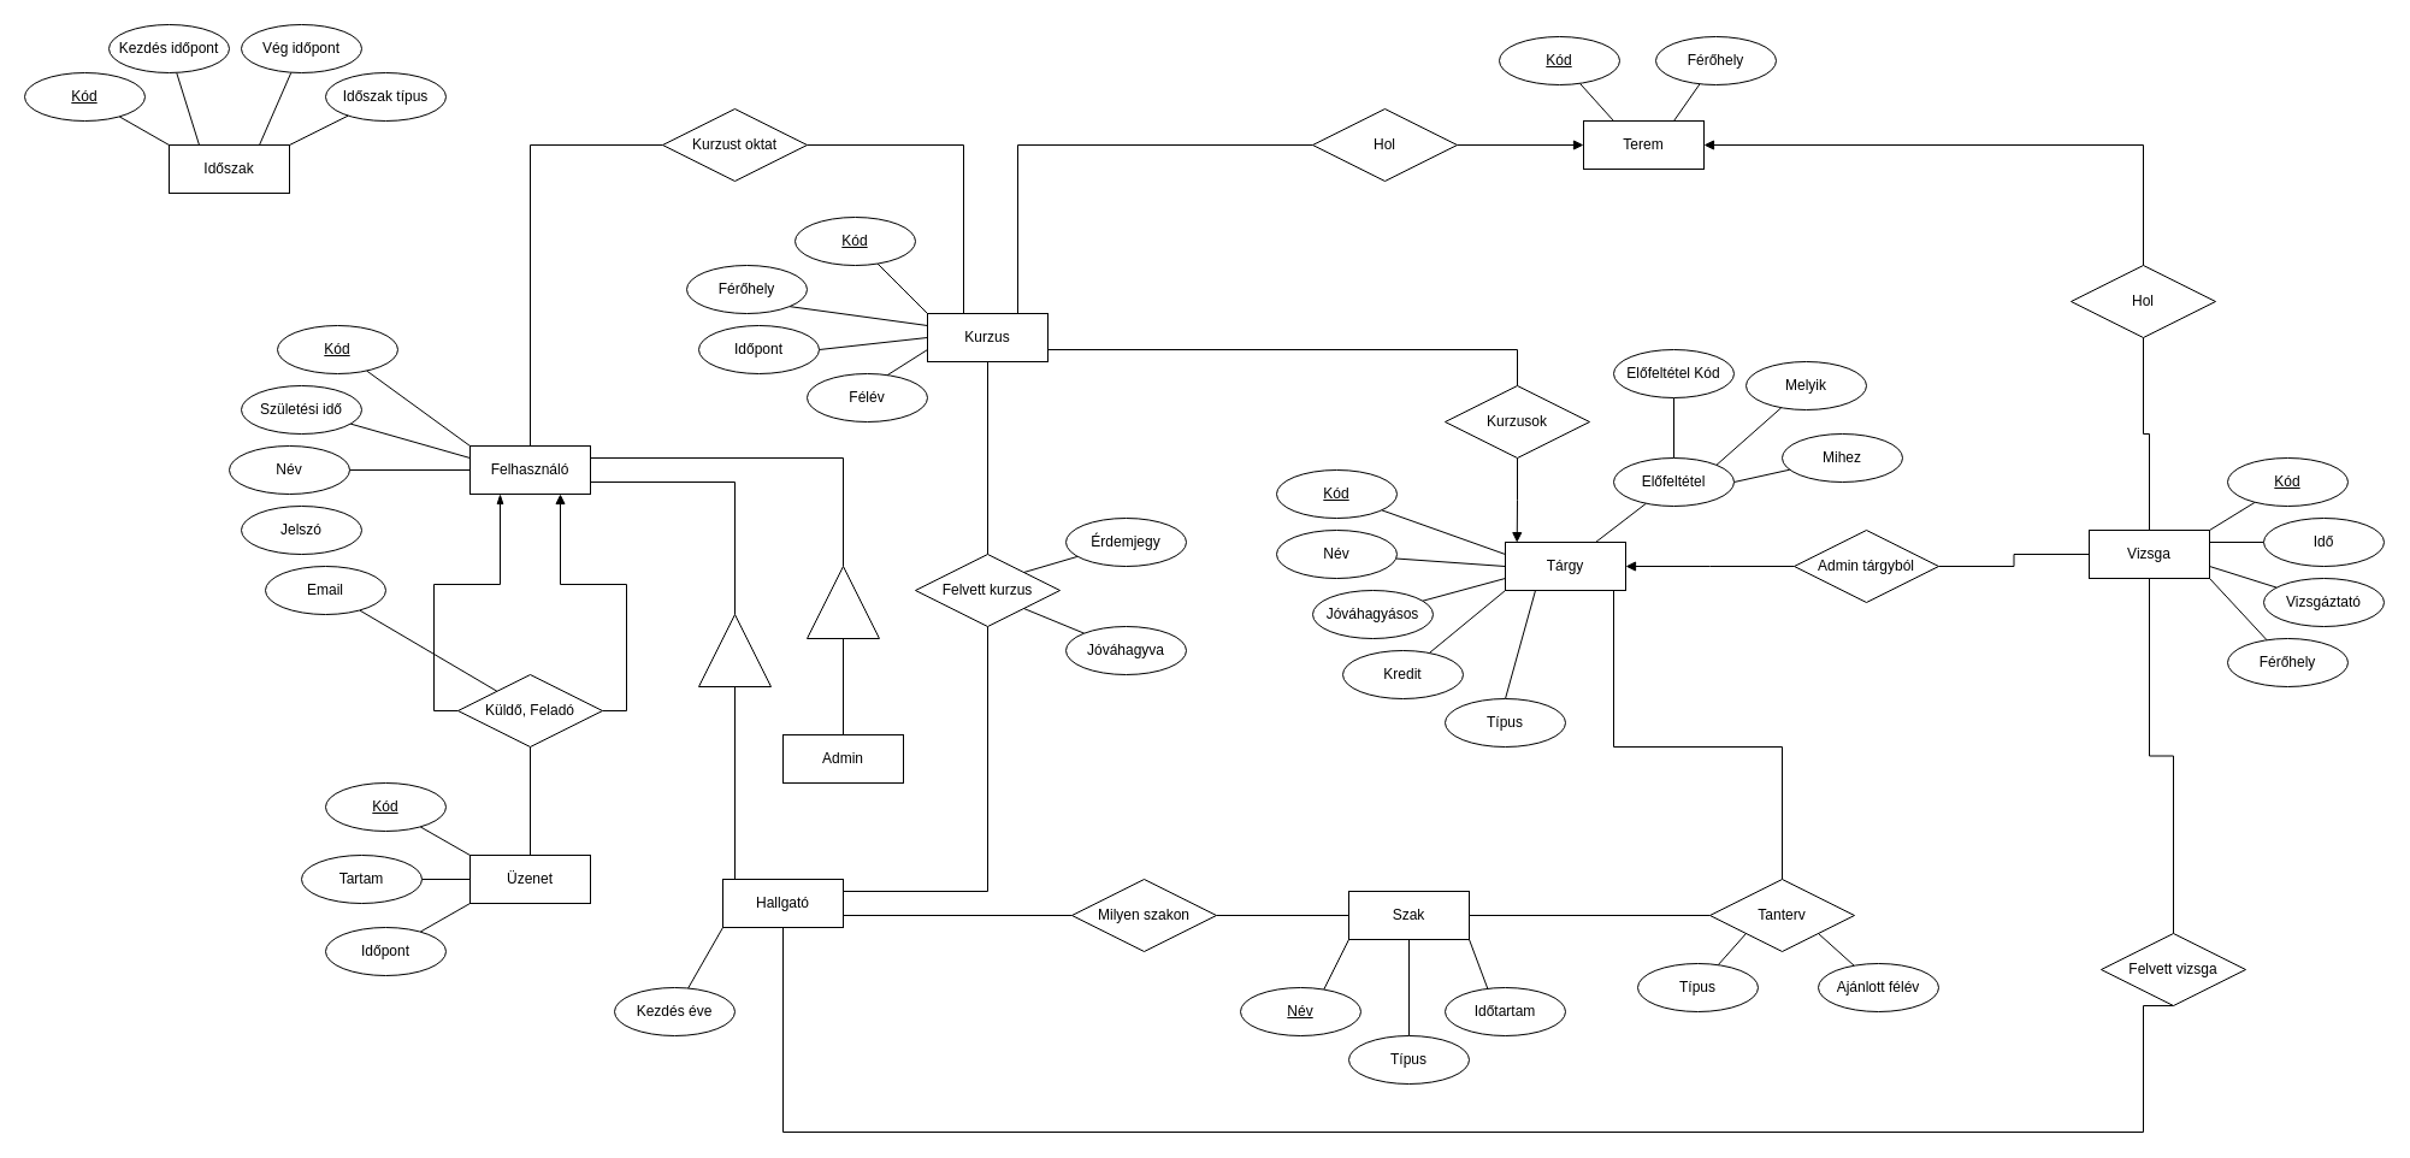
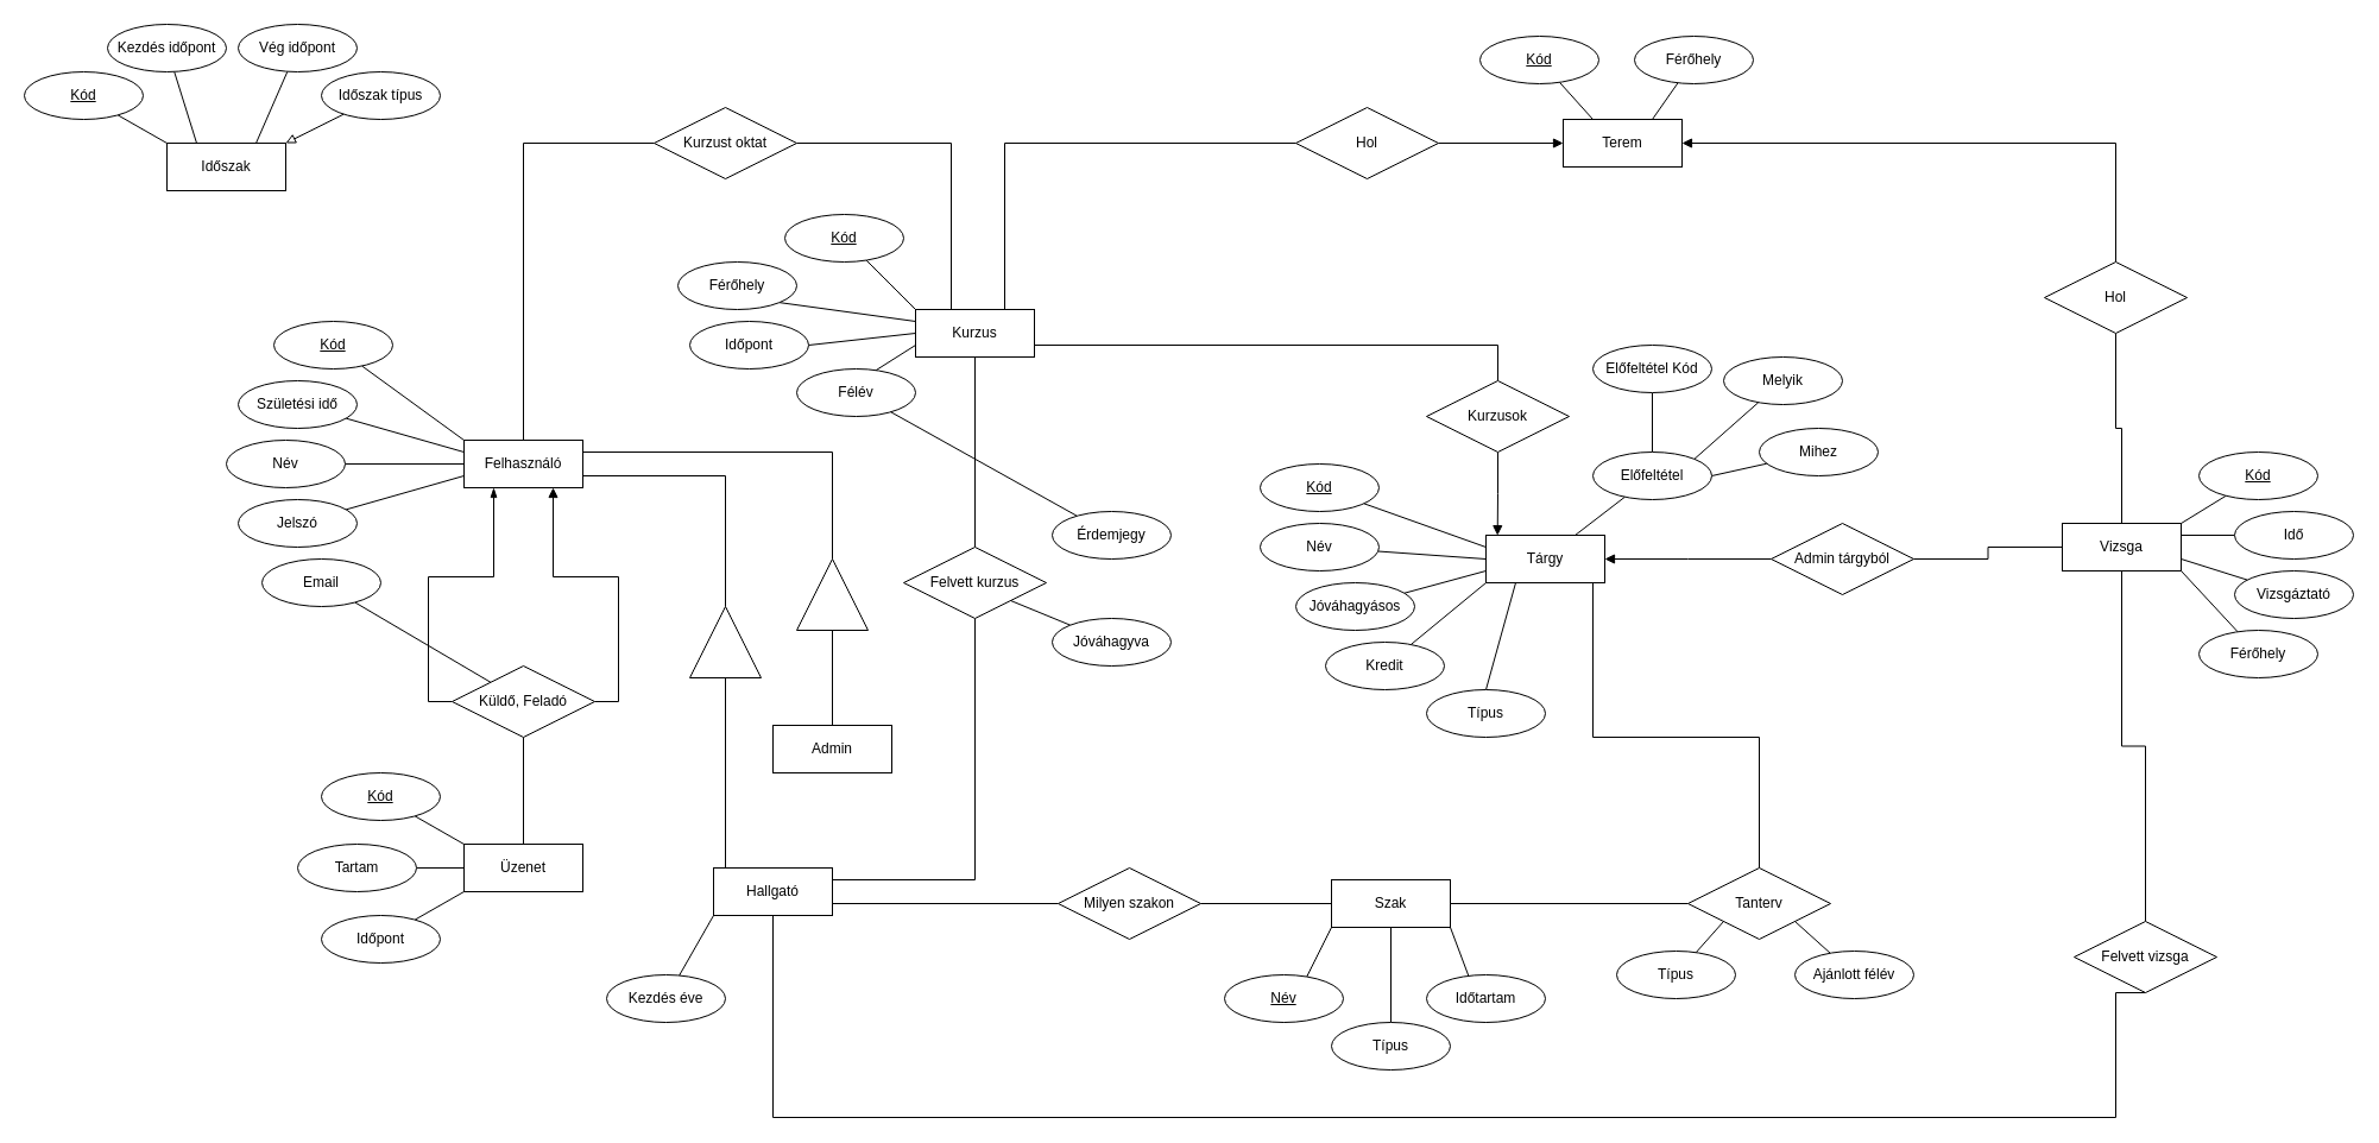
- <mxCell id="79" style="rounded=0;orthogonalLoop=1;jettySize=auto;html=1;entryX=1;entryY=0;entryDx=0;entryDy=0;endArrow=none;endFill=0;" parent="1" source="80" target="72" edge="1"><mxGeometry relative="1" as="geometry" /></mxCell>
+ <mxCell id="79" style="rounded=0;orthogonalLoop=1;jettySize=auto;html=1;entryX=1;entryY=0;entryDx=0;entryDy=0;endArrow=block;endFill=0;" parent="1" source="80" target="72" edge="1"><mxGeometry relative="1" as="geometry" /></mxCell>
+ <mxCell id="7" style="rounded=0;orthogonalLoop=1;jettySize=auto;html=1;entryX=0;entryY=0.75;entryDx=0;entryDy=0;fontFamily=Helvetica;fontSize=12;fontColor=default;endArrow=none;endFill=0;" parent="1" source="8" target="2" edge="1"><mxGeometry relative="1" as="geometry" /></mxCell>
- <mxCell id="70" style="rounded=0;orthogonalLoop=1;jettySize=auto;html=1;entryX=1;entryY=0;entryDx=0;entryDy=0;endArrow=none;endFill=0;" parent="1" source="71" target="114" edge="1"><mxGeometry relative="1" as="geometry" /></mxCell>
+ <mxCell id="70" style="rounded=0;orthogonalLoop=1;jettySize=auto;html=1;endArrow=none;endFill=0;" parent="1" source="71" target="55" edge="1"><mxGeometry relative="1" as="geometry" /></mxCell>
